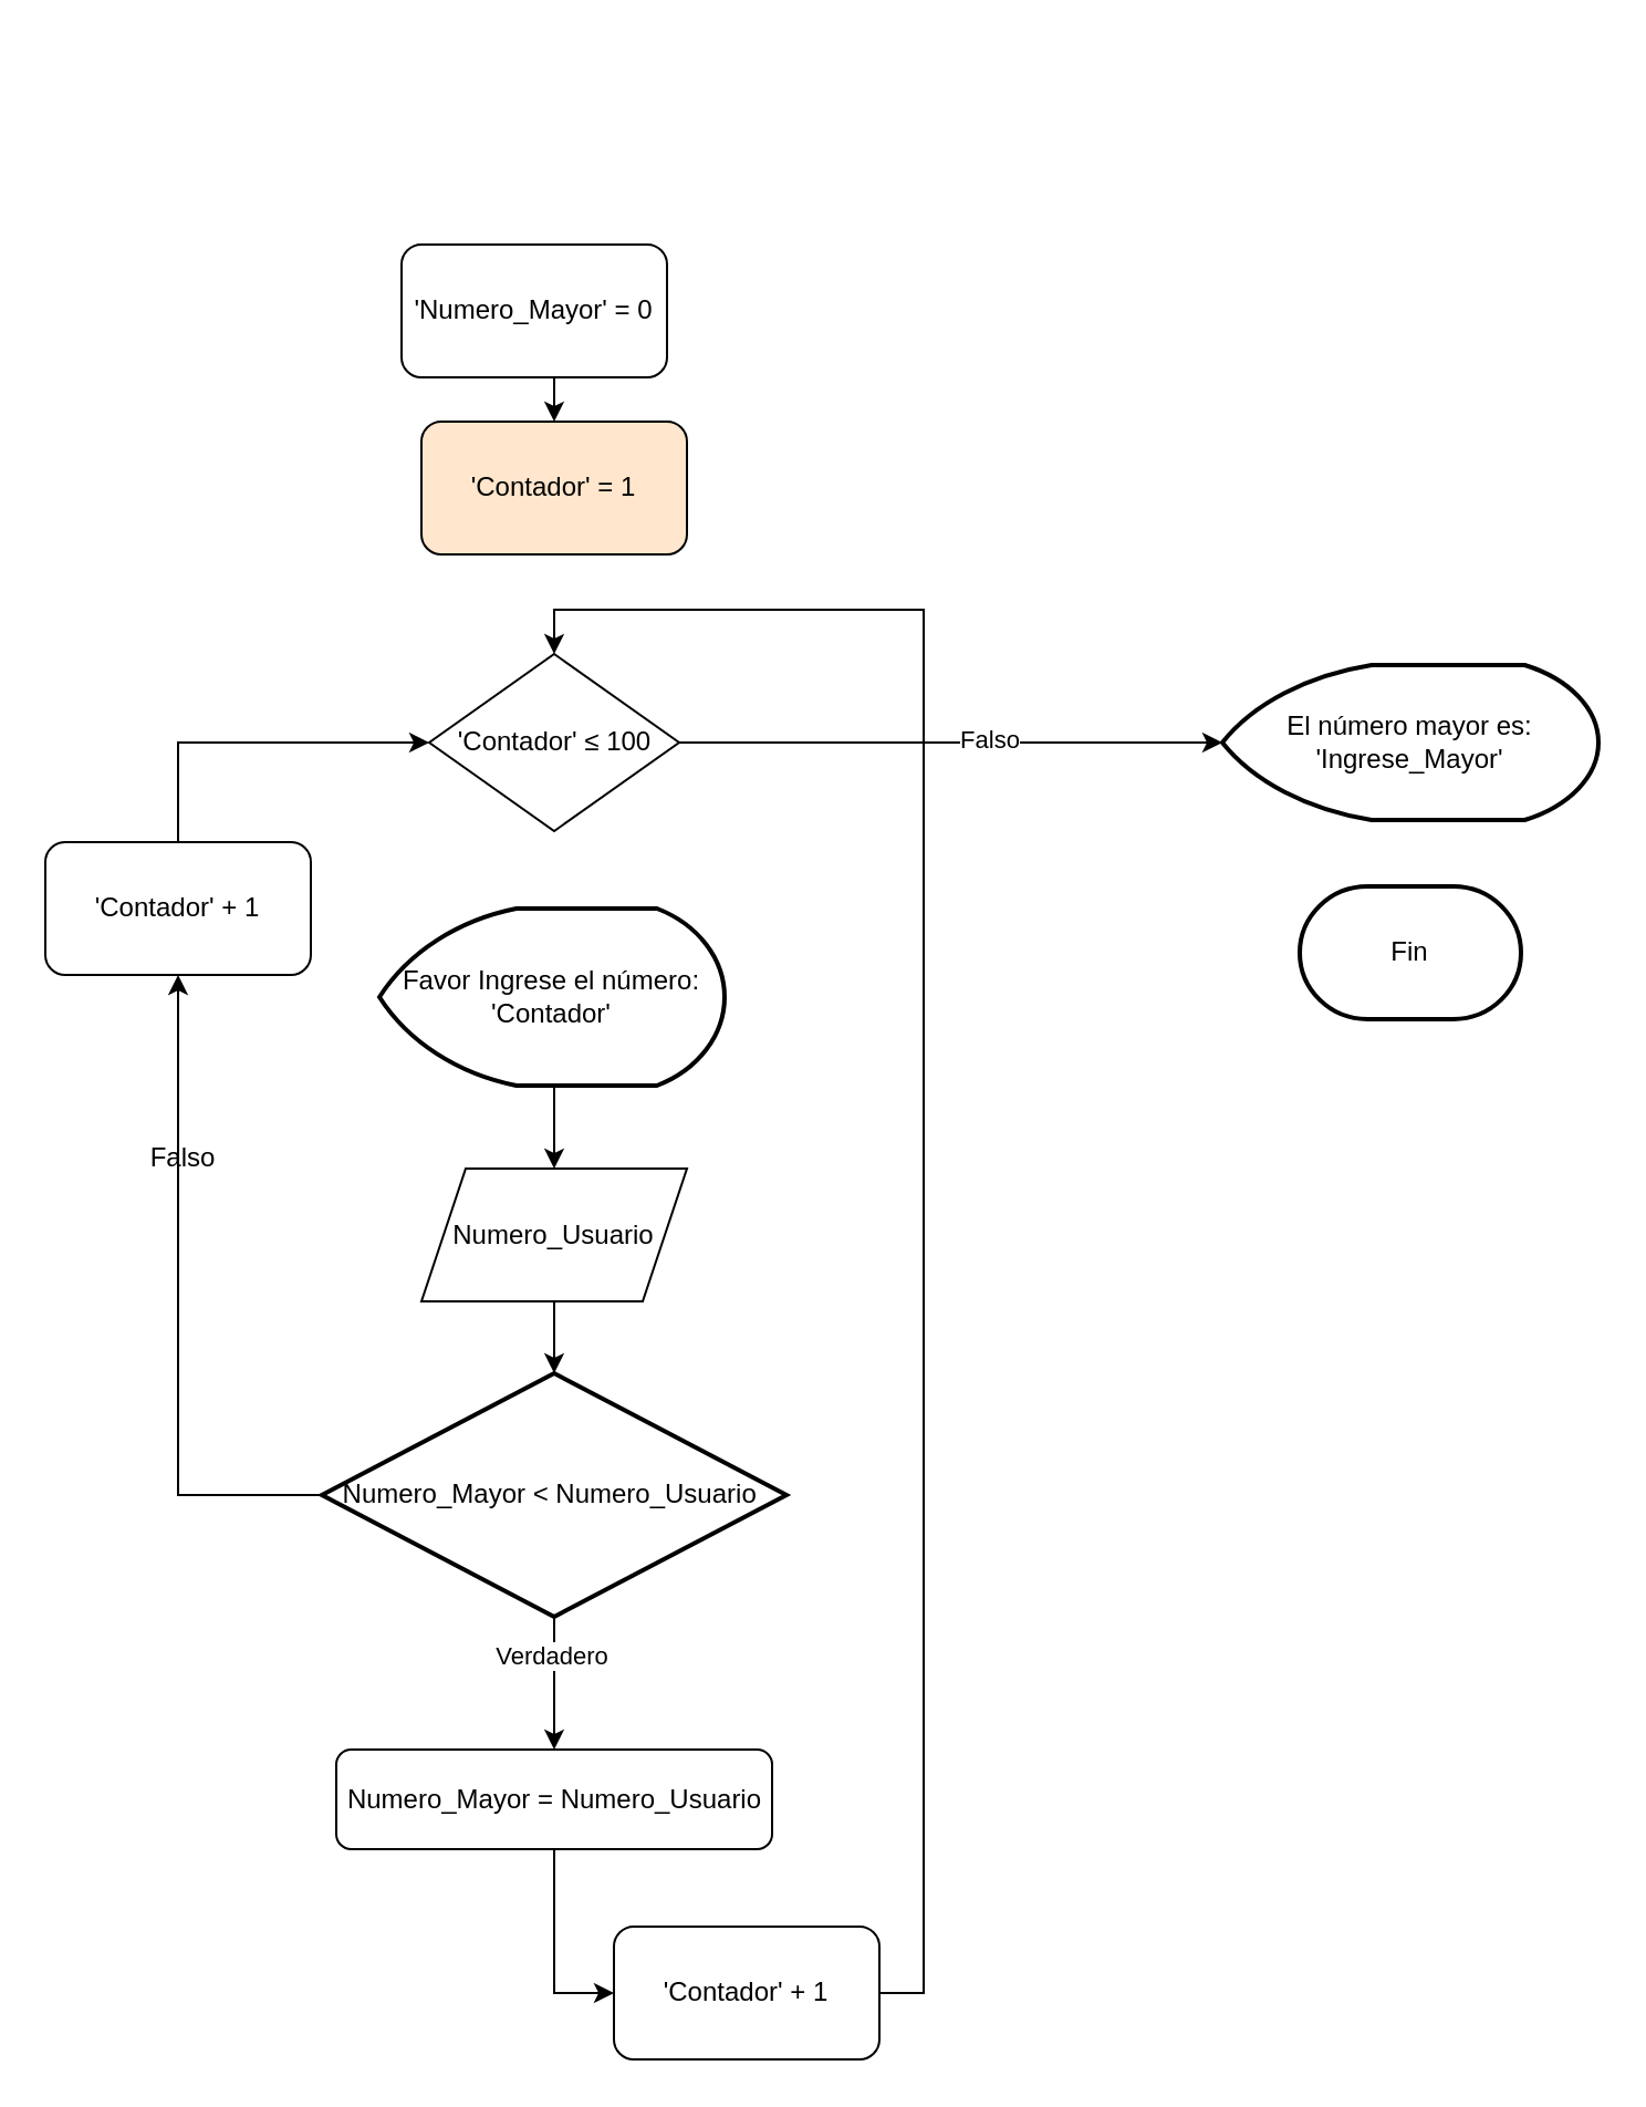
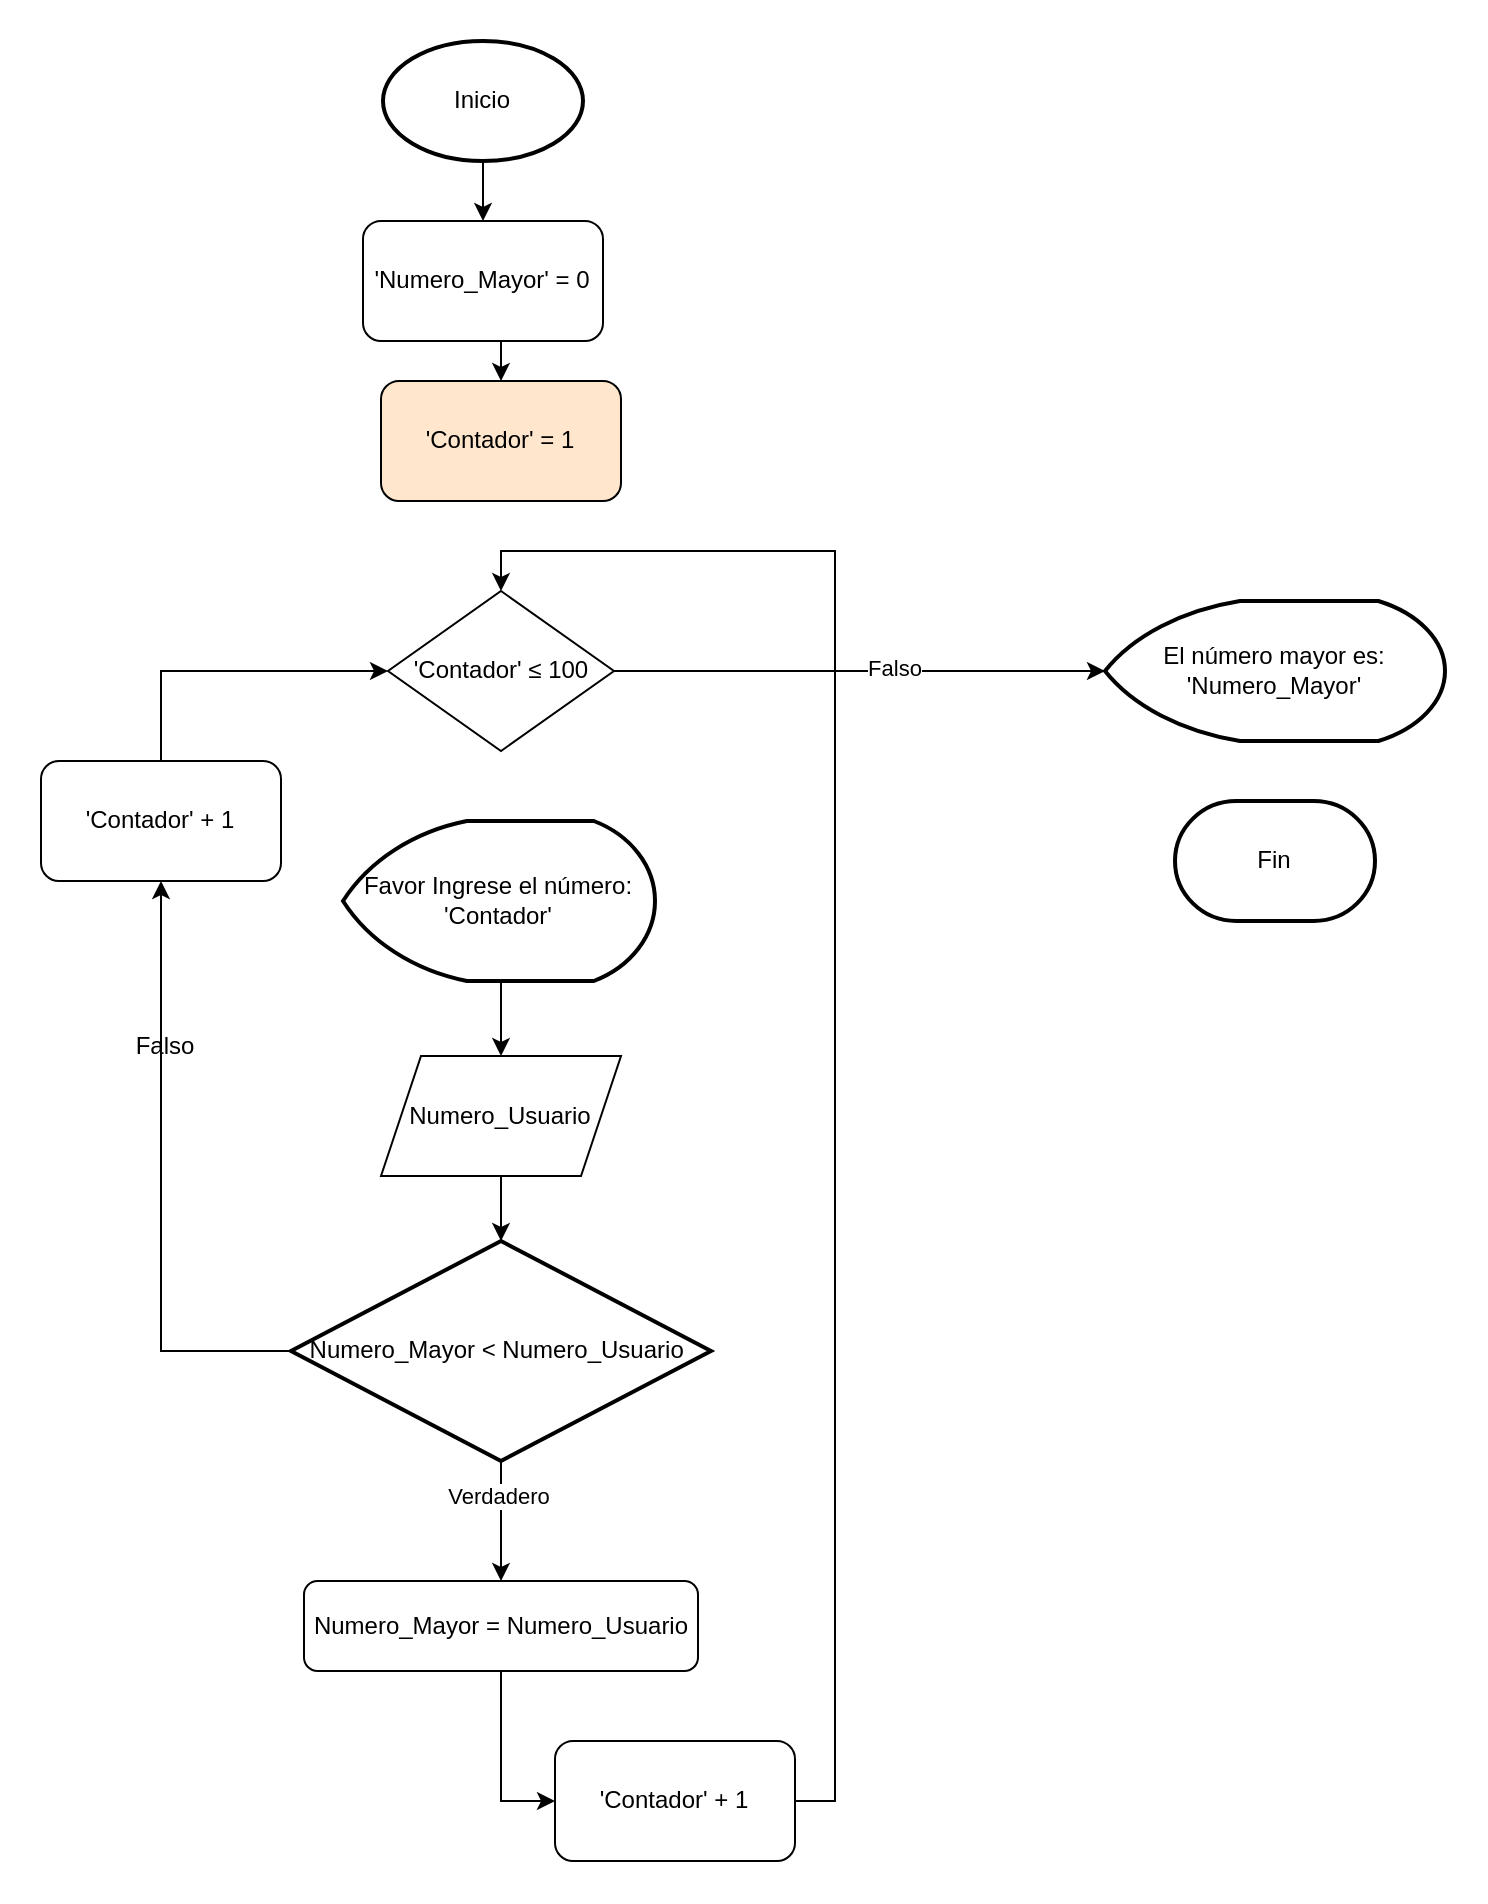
+ <mxCell id="3" value="Inicio" style="strokeWidth=2;html=1;shape=mxgraph.flowchart.start_1;whiteSpace=wrap;" parent="1" vertex="1"><mxGeometry x="191" y="20" width="100" height="60" as="geometry" /></mxCell>
+ <mxCell id="2" style="edgeStyle=orthogonalEdgeStyle;rounded=0;orthogonalLoop=1;jettySize=auto;html=1;exitX=0.5;exitY=1;exitDx=0;exitDy=0;exitPerimeter=0;entryX=0.5;entryY=0;entryDx=0;entryDy=0;" parent="1" source="3" target="7" edge="1"><mxGeometry relative="1" as="geometry" /></mxCell>
- <mxCell id="20" value="El número mayor es: 'Ingrese_Mayor'" style="strokeWidth=2;html=1;shape=mxgraph.flowchart.display;whiteSpace=wrap;" parent="1" vertex="1"><mxGeometry x="552" y="300" width="170" height="70" as="geometry" /></mxCell>
+ <mxCell id="20" value="El número mayor es: 'Numero_Mayor'" style="strokeWidth=2;html=1;shape=mxgraph.flowchart.display;whiteSpace=wrap;" parent="1" vertex="1"><mxGeometry x="552" y="300" width="170" height="70" as="geometry" /></mxCell>
